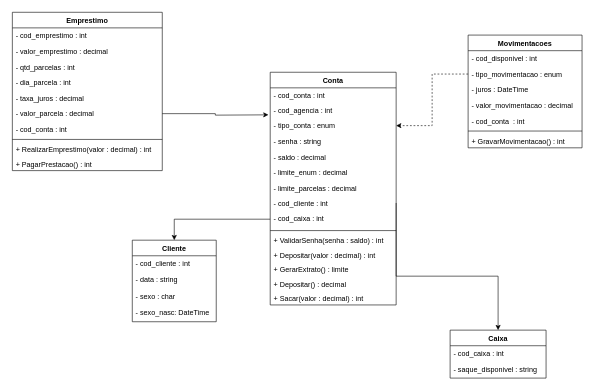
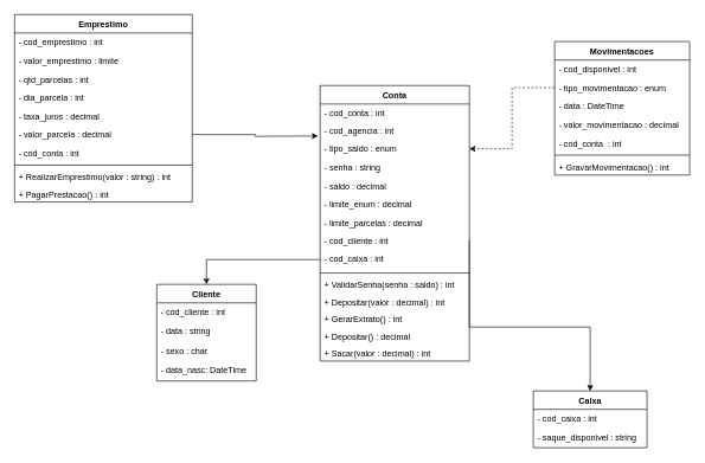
- <mxCell id="26" value="- valor_emprestimo : decimal" style="text;strokeColor=none;fillColor=none;align=left;verticalAlign=top;spacingLeft=4;spacingRight=4;overflow=hidden;rotatable=0;points=[[0,0.5],[1,0.5]];portConstraint=eastwest;" parent="24" vertex="1"><mxGeometry y="52" width="250" height="26" as="geometry" /></mxCell>
+ <mxCell id="26" value="- valor_emprestimo : limite" style="text;strokeColor=none;fillColor=none;align=left;verticalAlign=top;spacingLeft=4;spacingRight=4;overflow=hidden;rotatable=0;points=[[0,0.5],[1,0.5]];portConstraint=eastwest;" parent="24" vertex="1"><mxGeometry y="52" width="250" height="26" as="geometry" /></mxCell>
- <mxCell id="43" value="- juros : DateTime" style="text;strokeColor=none;fillColor=none;align=left;verticalAlign=top;spacingLeft=4;spacingRight=4;overflow=hidden;rotatable=0;points=[[0,0.5],[1,0.5]];portConstraint=eastwest;" parent="40" vertex="1"><mxGeometry y="78" width="190" height="26" as="geometry" /></mxCell>
+ <mxCell id="43" value="- data : DateTime" style="text;strokeColor=none;fillColor=none;align=left;verticalAlign=top;spacingLeft=4;spacingRight=4;overflow=hidden;rotatable=0;points=[[0,0.5],[1,0.5]];portConstraint=eastwest;" parent="40" vertex="1"><mxGeometry y="78" width="190" height="26" as="geometry" /></mxCell>
- <mxCell id="5" value="- tipo_conta : enum" style="text;strokeColor=none;fillColor=none;align=left;verticalAlign=top;spacingLeft=4;spacingRight=4;overflow=hidden;rotatable=0;points=[[0,0.5],[1,0.5]];portConstraint=eastwest;" parent="2" vertex="1"><mxGeometry y="76" width="210" height="26" as="geometry" /></mxCell>
+ <mxCell id="5" value="- tipo_saldo : enum" style="text;strokeColor=none;fillColor=none;align=left;verticalAlign=top;spacingLeft=4;spacingRight=4;overflow=hidden;rotatable=0;points=[[0,0.5],[1,0.5]];portConstraint=eastwest;" parent="2" vertex="1"><mxGeometry y="76" width="210" height="26" as="geometry" /></mxCell>
- <mxCell id="33" value="+ RealizarEmprestimo(valor : decimal) : int" style="text;strokeColor=none;fillColor=none;align=left;verticalAlign=top;spacingLeft=4;spacingRight=4;overflow=hidden;rotatable=0;points=[[0,0.5],[1,0.5]];portConstraint=eastwest;" parent="24" vertex="1"><mxGeometry y="216" width="250" height="24" as="geometry" /></mxCell>
+ <mxCell id="33" value="+ RealizarEmprestimo(valor : string) : int" style="text;strokeColor=none;fillColor=none;align=left;verticalAlign=top;spacingLeft=4;spacingRight=4;overflow=hidden;rotatable=0;points=[[0,0.5],[1,0.5]];portConstraint=eastwest;" parent="24" vertex="1"><mxGeometry y="216" width="250" height="24" as="geometry" /></mxCell>
- <mxCell id="15" value="+ GerarExtrato() : limite" style="text;strokeColor=none;fillColor=none;align=left;verticalAlign=top;spacingLeft=4;spacingRight=4;overflow=hidden;rotatable=0;points=[[0,0.5],[1,0.5]];portConstraint=eastwest;" parent="2" vertex="1"><mxGeometry y="316" width="210" height="24" as="geometry" /></mxCell>
+ <mxCell id="15" value="+ GerarExtrato() : int" style="text;strokeColor=none;fillColor=none;align=left;verticalAlign=top;spacingLeft=4;spacingRight=4;overflow=hidden;rotatable=0;points=[[0,0.5],[1,0.5]];portConstraint=eastwest;" parent="2" vertex="1"><mxGeometry y="316" width="210" height="24" as="geometry" /></mxCell>
- <mxCell id="22" value="- sexo_nasc: DateTime" style="text;strokeColor=none;fillColor=none;align=left;verticalAlign=top;spacingLeft=4;spacingRight=4;overflow=hidden;rotatable=0;points=[[0,0.5],[1,0.5]];portConstraint=eastwest;" parent="18" vertex="1"><mxGeometry y="108" width="140" height="28" as="geometry" /></mxCell>
+ <mxCell id="22" value="- data_nasc: DateTime" style="text;strokeColor=none;fillColor=none;align=left;verticalAlign=top;spacingLeft=4;spacingRight=4;overflow=hidden;rotatable=0;points=[[0,0.5],[1,0.5]];portConstraint=eastwest;" parent="18" vertex="1"><mxGeometry y="108" width="140" height="28" as="geometry" /></mxCell>
